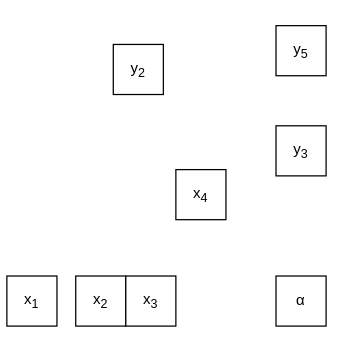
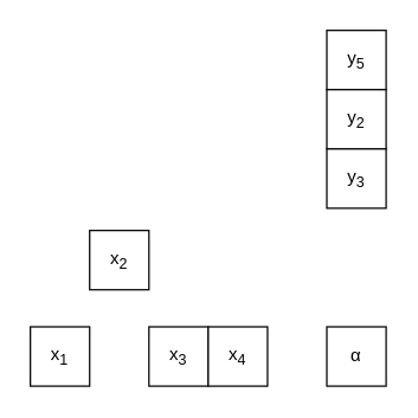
- <mxCell id="7" value="y&lt;sub&gt;2&lt;/sub&gt;" style="whiteSpace=wrap;html=1;aspect=fixed;" vertex="1" parent="1"><mxGeometry x="90" y="35" width="40" height="40" as="geometry" /></mxCell>
+ <mxCell id="7" value="y&lt;sub&gt;2&lt;/sub&gt;" style="whiteSpace=wrap;html=1;aspect=fixed;" vertex="1" parent="1"><mxGeometry x="220" y="60" width="40" height="40" as="geometry" /></mxCell>
- <mxCell id="5" value="x&lt;sub&gt;4&lt;/sub&gt;" style="whiteSpace=wrap;html=1;aspect=fixed;" vertex="1" parent="1"><mxGeometry x="140" y="135" width="40" height="40" as="geometry" /></mxCell>
+ <mxCell id="5" value="x&lt;sub&gt;4&lt;/sub&gt;" style="whiteSpace=wrap;html=1;aspect=fixed;" vertex="1" parent="1"><mxGeometry x="140" y="220" width="40" height="40" as="geometry" /></mxCell>
- <mxCell id="2" value="x&lt;sub&gt;1&lt;/sub&gt;" style="whiteSpace=wrap;html=1;aspect=fixed;" vertex="1" parent="1"><mxGeometry x="5" y="220" width="40" height="40" as="geometry" /></mxCell>
+ <mxCell id="2" value="x&lt;sub&gt;1&lt;/sub&gt;" style="whiteSpace=wrap;html=1;aspect=fixed;" vertex="1" parent="1"><mxGeometry y="220" width="40" height="40" as="geometry" x="20" /></mxCell>
- <mxCell id="3" value="x&lt;sub&gt;2&lt;/sub&gt;" style="whiteSpace=wrap;html=1;aspect=fixed;" vertex="1" parent="1"><mxGeometry x="60" y="220" width="40" height="40" as="geometry" /></mxCell>
+ <mxCell id="3" value="x&lt;sub&gt;2&lt;/sub&gt;" style="whiteSpace=wrap;html=1;aspect=fixed;" vertex="1" parent="1"><mxGeometry x="60" y="155" width="40" height="40" as="geometry" /></mxCell>
